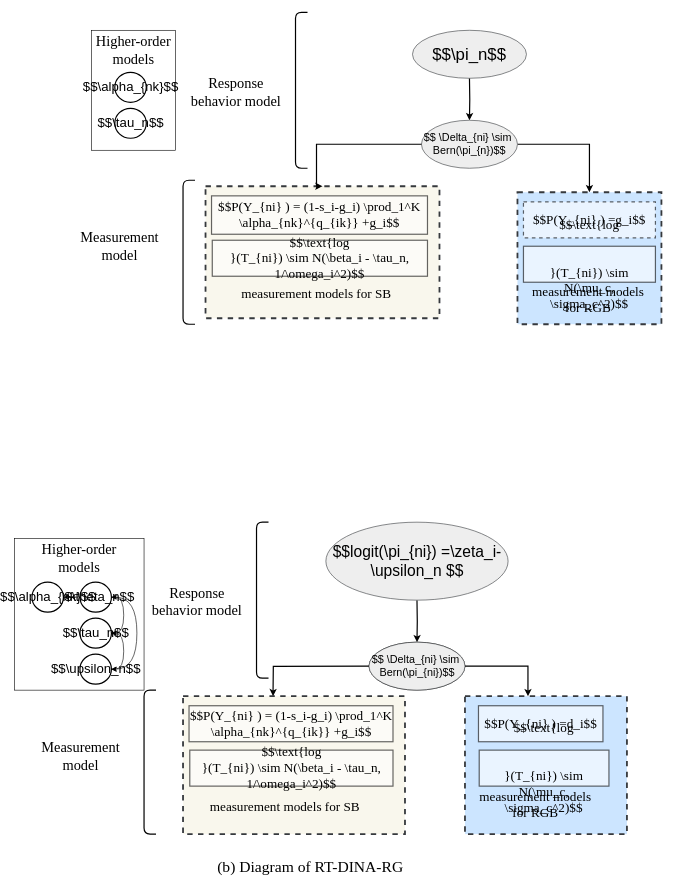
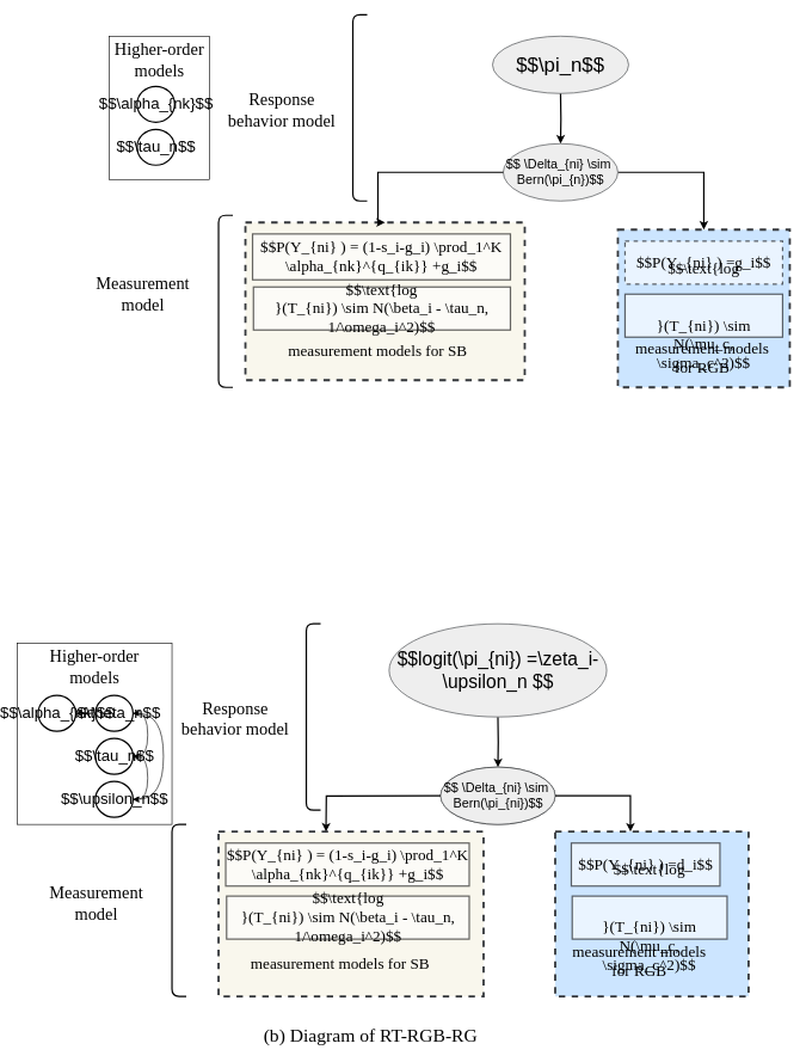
- <mxCell id="43" value="(b) Diagram of RT-DINA-RG" style="text;html=1;strokeColor=none;fillColor=none;align=center;verticalAlign=middle;whiteSpace=wrap;rounded=0;fontSize=26;fontFamily=Times New Roman;" parent="1" vertex="1"><mxGeometry x="299" y="1430" width="430" height="30" as="geometry" /></mxCell>
+ <mxCell id="43" value="(b) Diagram of RT-RGB-RG" style="text;html=1;strokeColor=none;fillColor=none;align=center;verticalAlign=middle;whiteSpace=wrap;rounded=0;fontSize=26;fontFamily=Times New Roman;" parent="1" vertex="1"><mxGeometry x="299" y="1430" width="430" height="30" as="geometry" /></mxCell>
